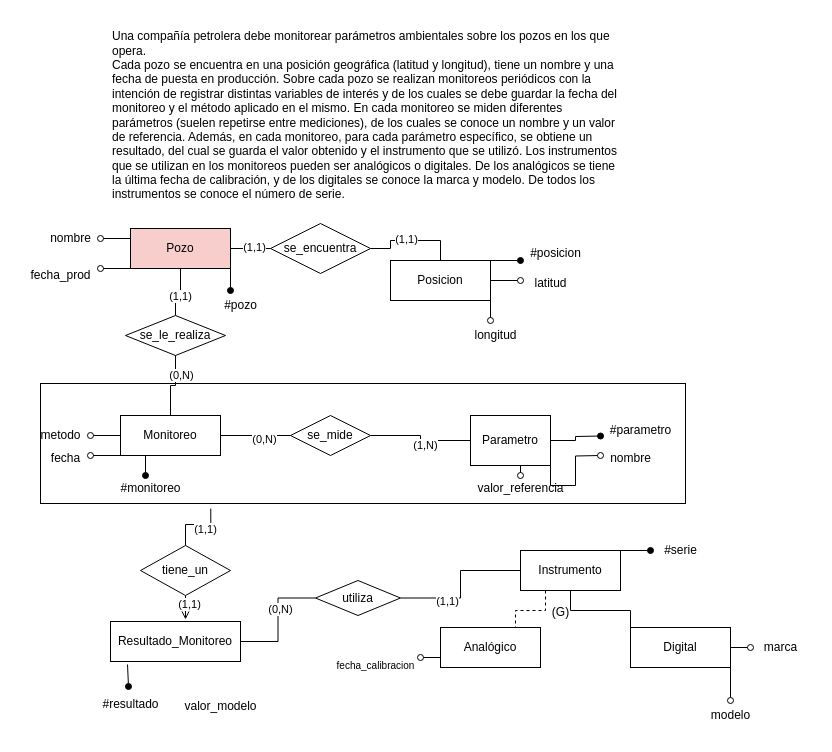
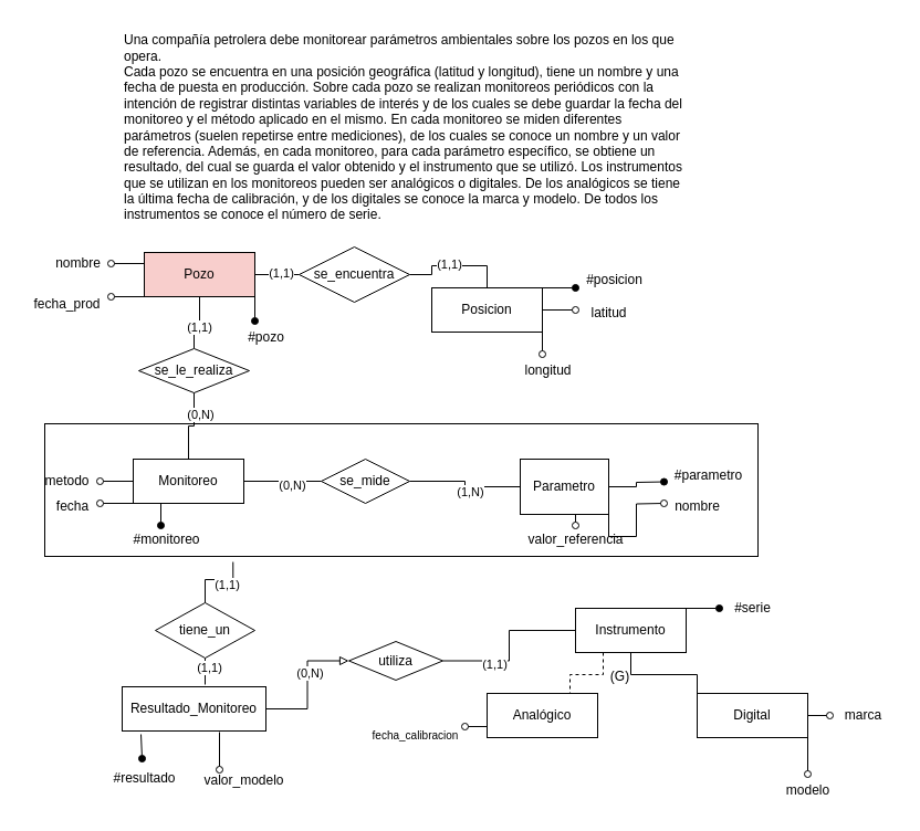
- <mxCell id="27" style="edgeStyle=orthogonalEdgeStyle;rounded=0;orthogonalLoop=1;jettySize=auto;html=1;exitX=1;exitY=0.5;exitDx=0;exitDy=0;entryX=0;entryY=0.5;entryDx=0;entryDy=0;endArrow=none;endFill=0;" parent="1" source="29" target="48" edge="1"><mxGeometry relative="1" as="geometry" /></mxCell>
+ <mxCell id="27" style="edgeStyle=orthogonalEdgeStyle;rounded=0;orthogonalLoop=1;jettySize=auto;html=1;exitX=1;exitY=0.5;exitDx=0;exitDy=0;entryX=0;entryY=0.5;entryDx=0;entryDy=0;endArrow=block;endFill=0;" parent="1" source="29" target="48" edge="1"><mxGeometry relative="1" as="geometry" /></mxCell>
- <mxCell id="67" style="edgeStyle=orthogonalEdgeStyle;rounded=0;orthogonalLoop=1;jettySize=auto;html=1;exitX=0.5;exitY=1;exitDx=0;exitDy=0;entryX=0.577;entryY=-0.05;entryDx=0;entryDy=0;entryPerimeter=0;endArrow=open;endFill=0;" parent="1" source="66" target="29" edge="1"><mxGeometry relative="1" as="geometry"><mxPoint x="185" y="609" as="sourcePoint" /></mxGeometry></mxCell>
+ <mxCell id="67" style="edgeStyle=orthogonalEdgeStyle;rounded=0;orthogonalLoop=1;jettySize=auto;html=1;exitX=0.5;exitY=1;exitDx=0;exitDy=0;entryX=0.577;entryY=-0.05;entryDx=0;entryDy=0;entryPerimeter=0;endArrow=none;endFill=0;" parent="1" source="66" target="29" edge="1"><mxGeometry relative="1" as="geometry"><mxPoint x="185" y="609" as="sourcePoint" /></mxGeometry></mxCell>
+ <mxCell id="26" style="edgeStyle=orthogonalEdgeStyle;rounded=0;orthogonalLoop=1;jettySize=auto;html=1;exitX=0.677;exitY=1.025;exitDx=0;exitDy=0;endArrow=oval;endFill=0;exitPerimeter=0;entryX=0.28;entryY=0.167;entryDx=0;entryDy=0;entryPerimeter=0;" parent="1" source="29" target="31" edge="1"><mxGeometry relative="1" as="geometry"><mxPoint x="270" y="651" as="targetPoint" /></mxGeometry></mxCell>
